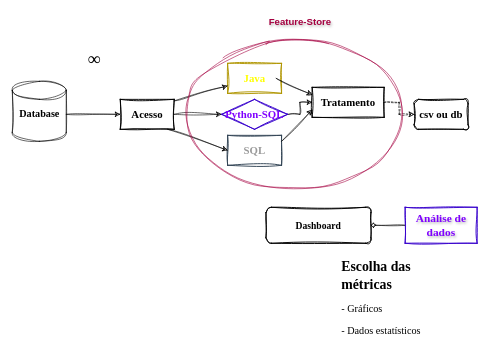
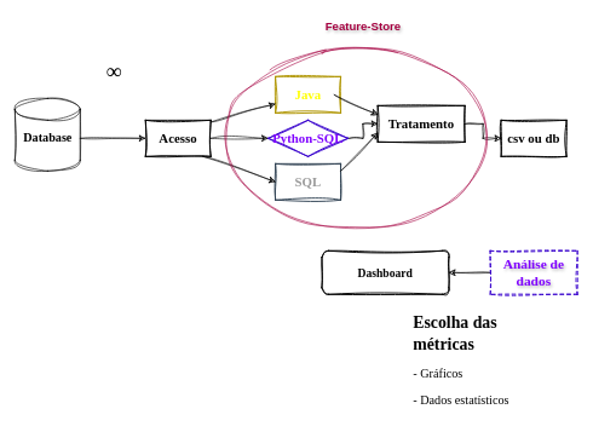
- <mxCell id="9" style="edgeStyle=orthogonalEdgeStyle;rounded=0;sketch=1;hachureGap=4;jiggle=2;curveFitting=1;orthogonalLoop=1;jettySize=auto;html=1;entryX=0;entryY=0.5;entryDx=0;entryDy=0;fontFamily=Architects Daughter;fontSource=https%3A%2F%2Ffonts.googleapis.com%2Fcss%3Ffamily%3DArchitects%2BDaughter;dashed=1;" edge="1" parent="1" source="10" target="11"><mxGeometry relative="1" as="geometry" /></mxCell>
+ <mxCell id="9" style="edgeStyle=orthogonalEdgeStyle;rounded=0;sketch=1;hachureGap=4;jiggle=2;curveFitting=1;orthogonalLoop=1;jettySize=auto;html=1;entryX=0;entryY=0.5;entryDx=0;entryDy=0;fontFamily=Architects Daughter;fontSource=https%3A%2F%2Ffonts.googleapis.com%2Fcss%3Ffamily%3DArchitects%2BDaughter;" edge="1" parent="1" source="10" target="11"><mxGeometry relative="1" as="geometry" /></mxCell>
- <mxCell id="11" value="&lt;h2&gt;csv ou db&lt;/h2&gt;" style="whiteSpace=wrap;html=1;sketch=1;hachureGap=4;jiggle=2;curveFitting=1;fontFamily=Architects Daughter;fontSource=https%3A%2F%2Ffonts.googleapis.com%2Fcss%3Ffamily%3DArchitects%2BDaughter;fillColor=none;strokeWidth=1.575;rounded=1;" vertex="1" parent="1"><mxGeometry x="690" y="165" width="90" height="50" as="geometry" /></mxCell>
+ <mxCell id="11" value="&lt;h2&gt;csv ou db&lt;/h2&gt;" style="rounded=0;whiteSpace=wrap;html=1;sketch=1;hachureGap=4;jiggle=2;curveFitting=1;fontFamily=Architects Daughter;fontSource=https%3A%2F%2Ffonts.googleapis.com%2Fcss%3Ffamily%3DArchitects%2BDaughter;fillColor=none;strokeWidth=1.575;" vertex="1" parent="1"><mxGeometry x="690" y="165" width="90" height="50" as="geometry" /></mxCell>
- <mxCell id="18" style="edgeStyle=orthogonalEdgeStyle;rounded=0;sketch=1;hachureGap=4;jiggle=2;curveFitting=1;orthogonalLoop=1;jettySize=auto;html=1;fontFamily=Architects Daughter;fontSource=https%3A%2F%2Ffonts.googleapis.com%2Fcss%3Ffamily%3DArchitects%2BDaughter;endArrow=diamond;" edge="1" parent="1" source="19" target="24"><mxGeometry relative="1" as="geometry"><mxPoint x="604" y="375" as="targetPoint" /></mxGeometry></mxCell>
+ <mxCell id="18" style="edgeStyle=orthogonalEdgeStyle;rounded=0;sketch=1;hachureGap=4;jiggle=2;curveFitting=1;orthogonalLoop=1;jettySize=auto;html=1;fontFamily=Architects Daughter;fontSource=https%3A%2F%2Ffonts.googleapis.com%2Fcss%3Ffamily%3DArchitects%2BDaughter;" edge="1" parent="1" source="19" target="24"><mxGeometry relative="1" as="geometry"><mxPoint x="604" y="375" as="targetPoint" /></mxGeometry></mxCell>
- <mxCell id="19" value="Análise de&lt;div&gt;dados&lt;/div&gt;" style="rounded=0;whiteSpace=wrap;html=1;sketch=1;hachureGap=4;jiggle=2;curveFitting=1;fontFamily=Architects Daughter;fontSource=https%3A%2F%2Ffonts.googleapis.com%2Fcss%3Ffamily%3DArchitects%2BDaughter;fillColor=none;fontSize=19;fontStyle=1;labelBorderColor=none;textShadow=1;fontColor=#7F00FF;strokeColor=#3700CC;strokeWidth=1.575;" vertex="1" parent="1"><mxGeometry x="675" y="345" width="120" height="60" as="geometry" /></mxCell>
+ <mxCell id="19" value="Análise de&lt;div&gt;dados&lt;/div&gt;" style="rounded=0;whiteSpace=wrap;html=1;sketch=1;hachureGap=4;jiggle=2;curveFitting=1;fontFamily=Architects Daughter;fontSource=https%3A%2F%2Ffonts.googleapis.com%2Fcss%3Ffamily%3DArchitects%2BDaughter;fillColor=none;fontSize=19;fontStyle=1;labelBorderColor=none;textShadow=1;fontColor=#7F00FF;strokeColor=#3700CC;strokeWidth=1.575;dashed=1;" vertex="1" parent="1"><mxGeometry x="675" y="345" width="120" height="60" as="geometry" /></mxCell>
